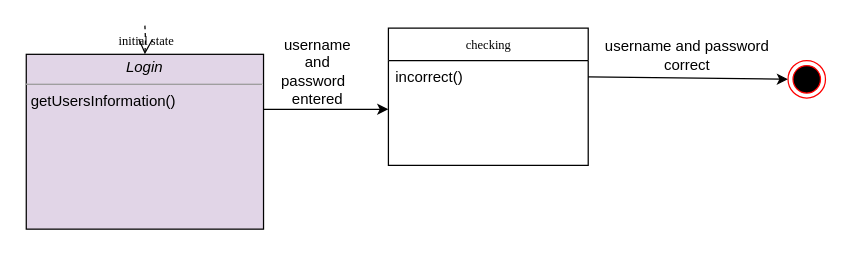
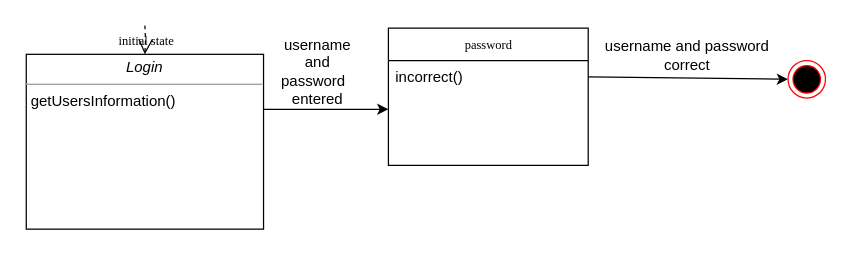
- <mxCell id="2" value="checking" style="swimlane;html=1;fontStyle=0;childLayout=stackLayout;horizontal=1;startSize=26;fillColor=none;horizontalStack=0;resizeParent=1;resizeLast=0;collapsible=1;marginBottom=0;swimlaneFillColor=#ffffff;rounded=0;shadow=0;comic=0;labelBackgroundColor=none;strokeColor=#000000;strokeWidth=1;fontFamily=Verdana;fontSize=10;fontColor=#000000;align=center;" parent="1" vertex="1"><mxGeometry x="310" y="22" width="160" height="110" as="geometry" /></mxCell>
+ <mxCell id="2" value="password" style="swimlane;html=1;fontStyle=0;childLayout=stackLayout;horizontal=1;startSize=26;fillColor=none;horizontalStack=0;resizeParent=1;resizeLast=0;collapsible=1;marginBottom=0;swimlaneFillColor=#ffffff;rounded=0;shadow=0;comic=0;labelBackgroundColor=none;strokeColor=#000000;strokeWidth=1;fontFamily=Verdana;fontSize=10;fontColor=#000000;align=center;" parent="1" vertex="1"><mxGeometry x="310" y="22" width="160" height="110" as="geometry" /></mxCell>
- <mxCell id="4" value="&lt;p style=&quot;margin: 0px ; margin-top: 4px ; text-align: center&quot;&gt;&lt;i&gt;Login&lt;/i&gt;&lt;/p&gt;&lt;hr size=&quot;1&quot;&gt;&lt;p style=&quot;margin: 0px ; margin-left: 4px&quot;&gt;getUsersInformation()&lt;/p&gt;" style="verticalAlign=top;align=left;overflow=fill;fontSize=12;fontFamily=Helvetica;html=1;rounded=0;shadow=0;comic=0;labelBackgroundColor=none;strokeColor=#000000;strokeWidth=1;fillColor=#e1d5e7;" parent="1" vertex="1"><mxGeometry x="20" y="43" width="190" height="140" as="geometry" /></mxCell>
+ <mxCell id="4" value="&lt;p style=&quot;margin: 0px ; margin-top: 4px ; text-align: center&quot;&gt;&lt;i&gt;Login&lt;/i&gt;&lt;/p&gt;&lt;hr size=&quot;1&quot;&gt;&lt;p style=&quot;margin: 0px ; margin-left: 4px&quot;&gt;getUsersInformation()&lt;/p&gt;" style="verticalAlign=top;align=left;overflow=fill;fontSize=12;fontFamily=Helvetica;html=1;rounded=0;shadow=0;comic=0;labelBackgroundColor=none;strokeColor=#000000;strokeWidth=1;fillColor=#ffffff;" parent="1" vertex="1"><mxGeometry x="20" y="43" width="190" height="140" as="geometry" /></mxCell>
